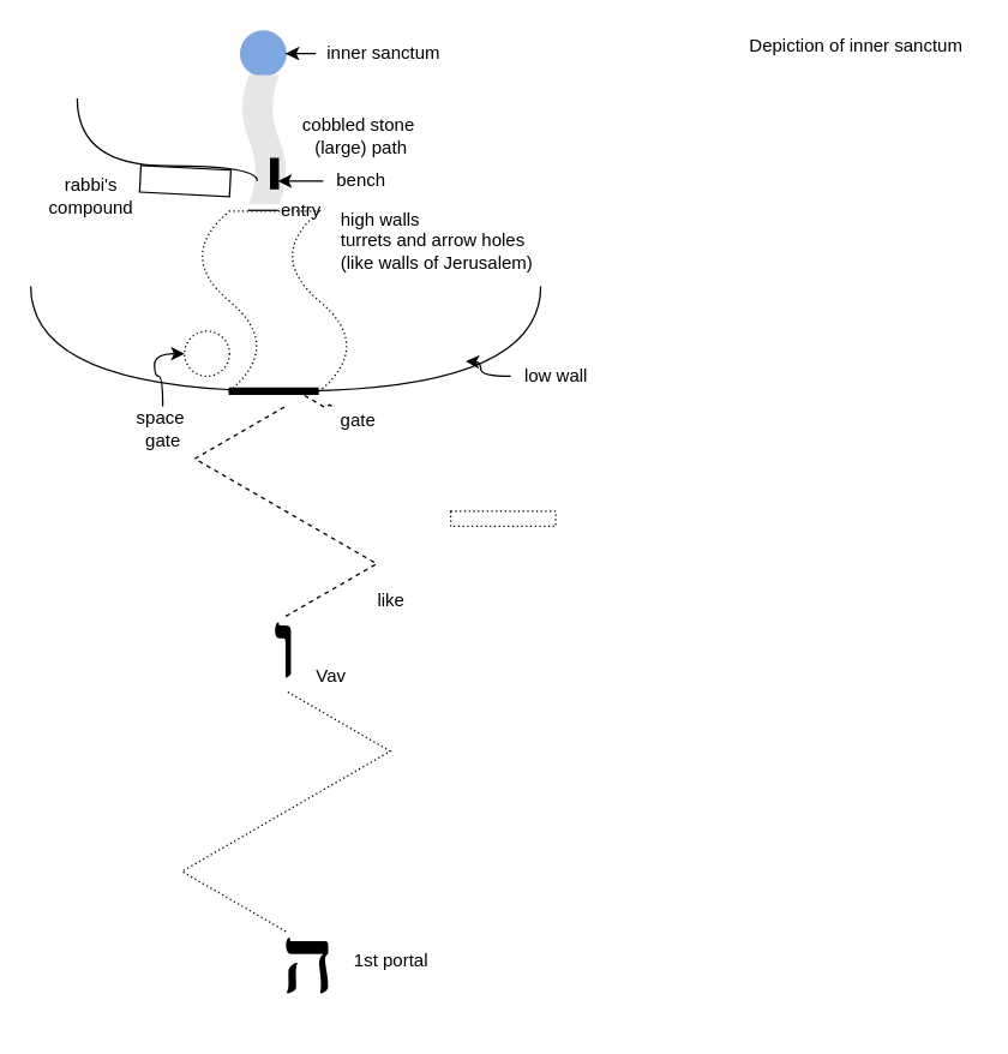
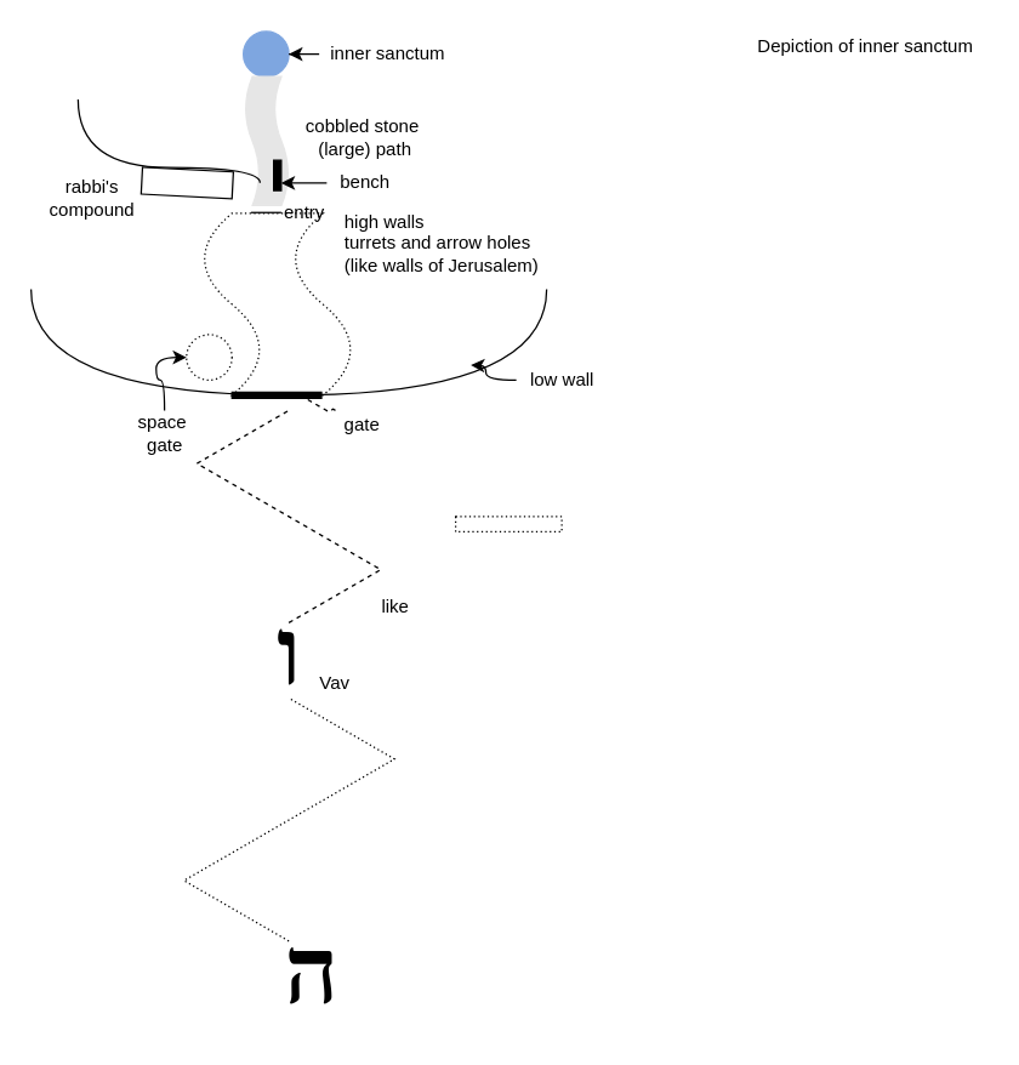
- <mxCell id="33" value="1st portal" style="text;html=1;align=center;verticalAlign=middle;resizable=0;points=[];autosize=1;strokeColor=none;fillColor=none;fontSize=12;fontFamily=Helvetica;" vertex="1" parent="1"><mxGeometry x="230" y="630" width="60" height="20" as="geometry" /></mxCell>
